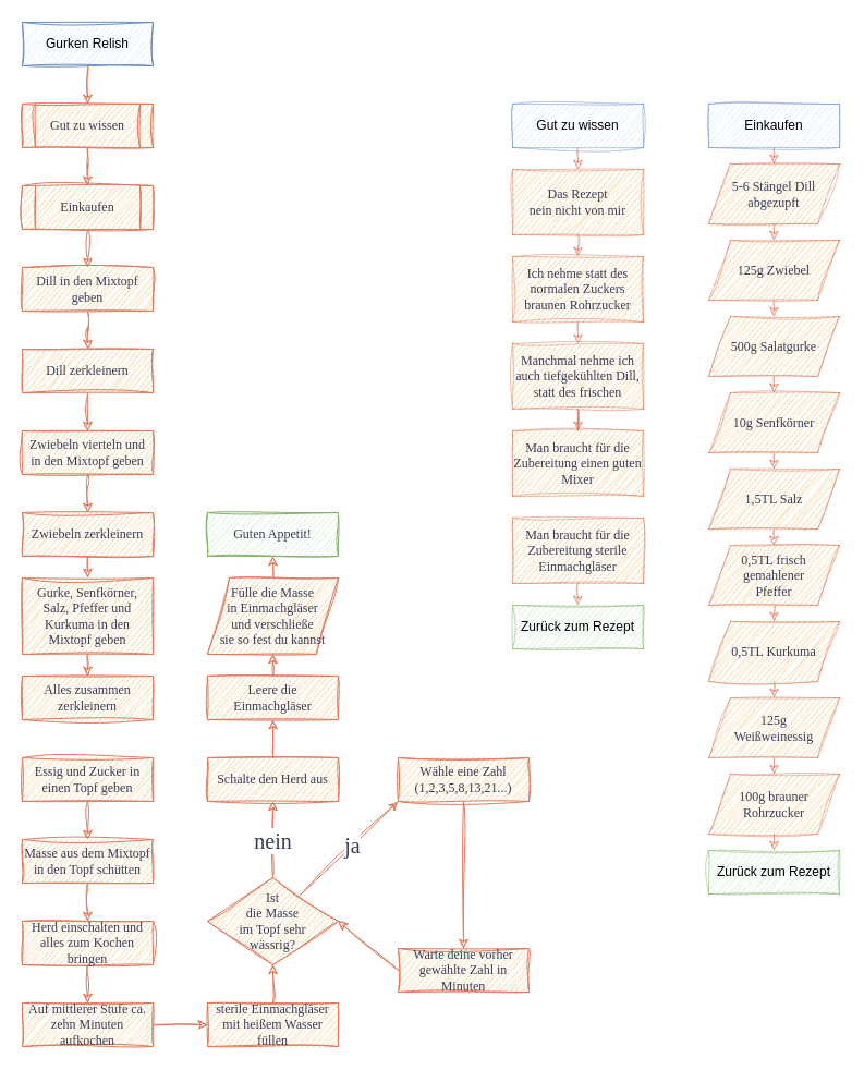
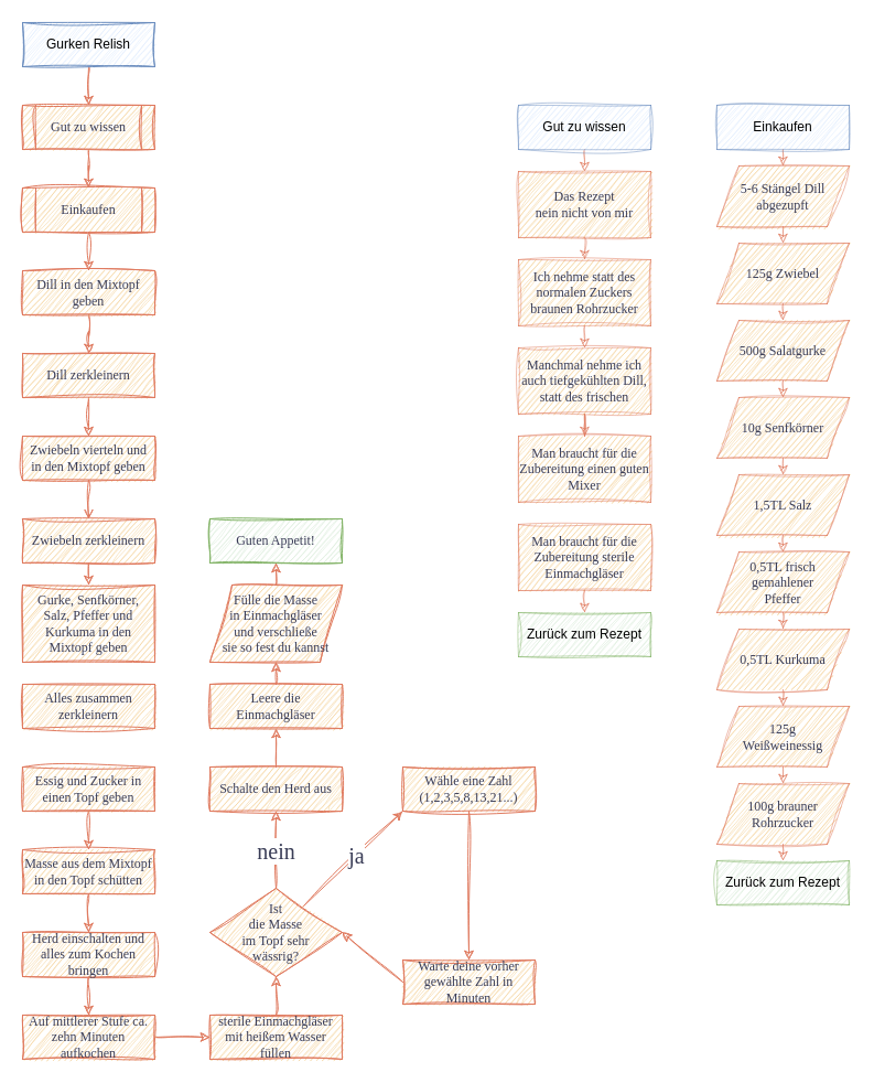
- <mxCell id="55" style="edgeStyle=orthogonalEdgeStyle;rounded=0;hachureGap=4;orthogonalLoop=1;jettySize=auto;html=1;exitX=0.5;exitY=1;exitDx=0;exitDy=0;entryX=0.5;entryY=0;entryDx=0;entryDy=0;strokeColor=#E07A5F;fontFamily=Architects Daughter;fontSource=https%3A%2F%2Ffonts.googleapis.com%2Fcss%3Ffamily%3DArchitects%2BDaughter;fontSize=16;fontColor=#393C56;fillColor=#F2CC8F;sketch=1;curveFitting=1;jiggle=2;" parent="1" source="27" target="29" edge="1"><mxGeometry relative="1" as="geometry"><mxPoint x="160" y="490" as="sourcePoint" /><mxPoint x="160" y="525" as="targetPoint" /></mxGeometry></mxCell>
+ <mxCell id="55" style="edgeStyle=orthogonalEdgeStyle;rounded=0;hachureGap=4;orthogonalLoop=1;jettySize=auto;html=1;exitX=0.5;exitY=1;exitDx=0;exitDy=0;entryX=0.5;entryY=0;entryDx=0;entryDy=0;strokeColor=#E07A5F;fontFamily=Architects Daughter;fontSource=https%3A%2F%2Ffonts.googleapis.com%2Fcss%3Ffamily%3DArchitects%2BDaughter;fontSize=16;fontColor=#393C56;fillColor=#F2CC8F;sketch=1;curveFitting=1;jiggle=2;endArrow=open;" parent="1" source="27" target="29" edge="1"><mxGeometry relative="1" as="geometry"><mxPoint x="160" y="490" as="sourcePoint" /><mxPoint x="160" y="525" as="targetPoint" /></mxGeometry></mxCell>
- <mxCell id="30" style="edgeStyle=orthogonalEdgeStyle;rounded=0;hachureGap=4;orthogonalLoop=1;jettySize=auto;html=1;exitX=0.5;exitY=1;exitDx=0;exitDy=0;entryX=0.5;entryY=0;entryDx=0;entryDy=0;strokeColor=#E07A5F;fontFamily=Architects Daughter;fontSource=https%3A%2F%2Ffonts.googleapis.com%2Fcss%3Ffamily%3DArchitects%2BDaughter;fontSize=16;fontColor=#393C56;fillColor=#F2CC8F;sketch=1;curveFitting=1;jiggle=2;" parent="1" source="31" target="32" edge="1"><mxGeometry relative="1" as="geometry" /></mxCell>
